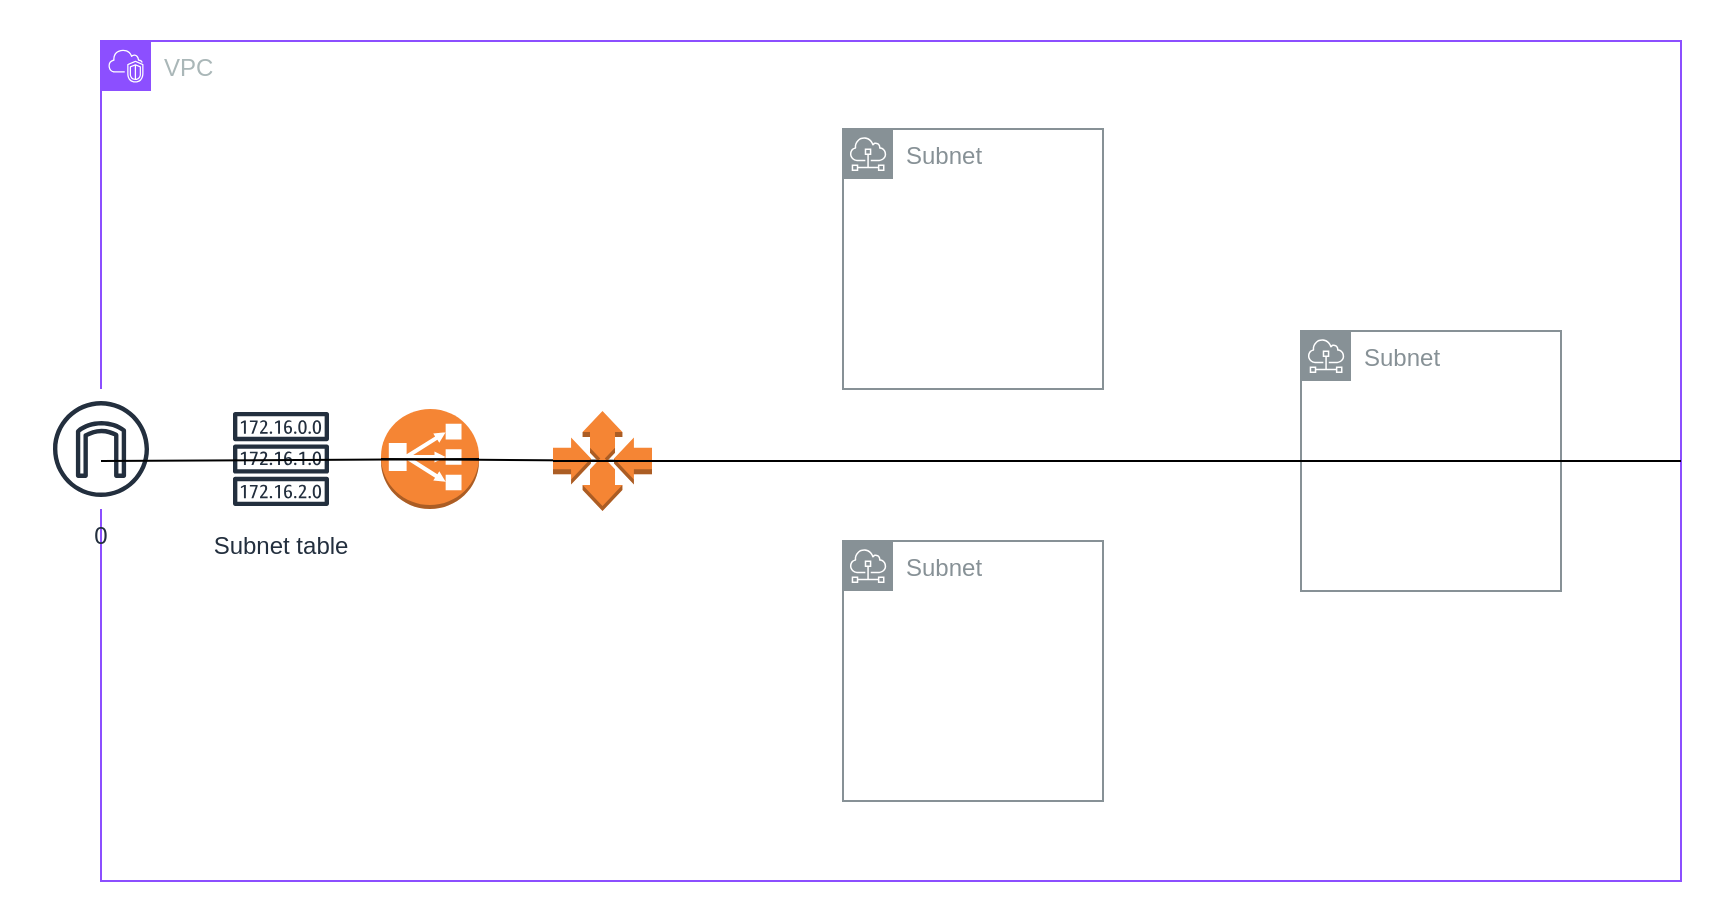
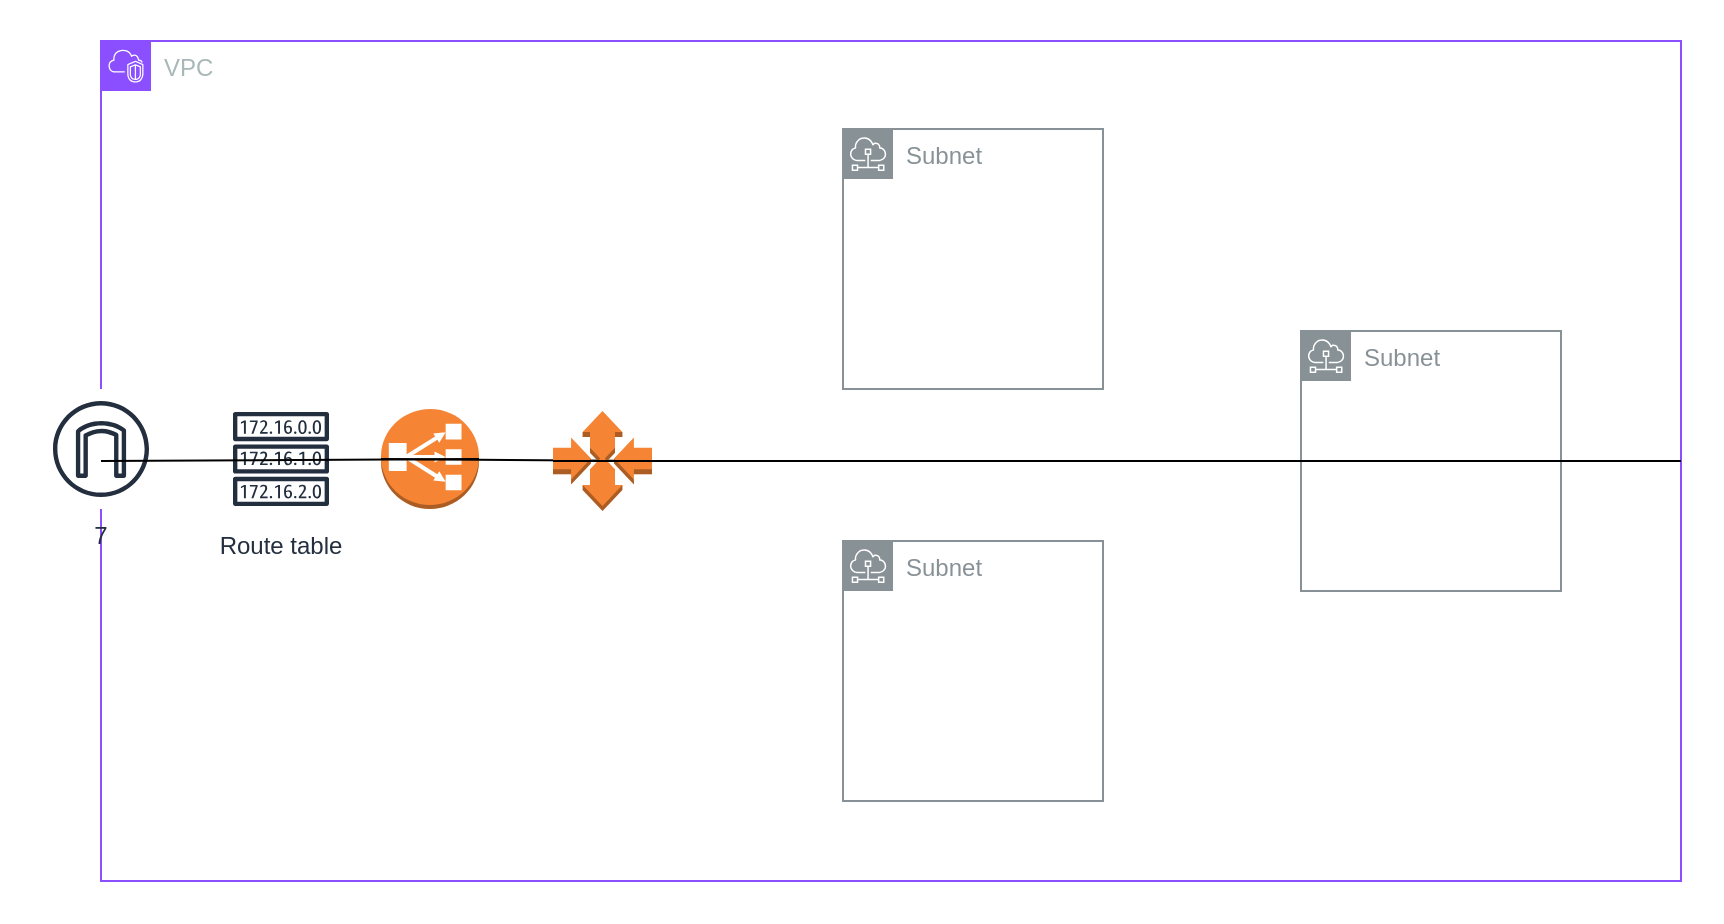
- <mxCell id="3" value="0" style="sketch=0;outlineConnect=0;fontColor=#232F3E;gradientColor=none;strokeColor=#232F3E;fillColor=#ffffff;dashed=0;verticalLabelPosition=bottom;verticalAlign=top;align=center;html=1;fontSize=12;fontStyle=0;aspect=fixed;shape=mxgraph.aws4.resourceIcon;resIcon=mxgraph.aws4.internet_gateway;" vertex="1" parent="2"><mxGeometry x="-30" y="174" width="60" height="60" as="geometry" /></mxCell>
+ <mxCell id="3" value="7" style="sketch=0;outlineConnect=0;fontColor=#232F3E;gradientColor=none;strokeColor=#232F3E;fillColor=#ffffff;dashed=0;verticalLabelPosition=bottom;verticalAlign=top;align=center;html=1;fontSize=12;fontStyle=0;aspect=fixed;shape=mxgraph.aws4.resourceIcon;resIcon=mxgraph.aws4.internet_gateway;" vertex="1" parent="2"><mxGeometry x="-30" y="174" width="60" height="60" as="geometry" /></mxCell>
- <mxCell id="4" value="Subnet table" style="sketch=0;outlineConnect=0;fontColor=#232F3E;gradientColor=none;strokeColor=#232F3E;fillColor=#ffffff;dashed=0;verticalLabelPosition=bottom;verticalAlign=top;align=center;html=1;fontSize=12;fontStyle=0;aspect=fixed;shape=mxgraph.aws4.resourceIcon;resIcon=mxgraph.aws4.route_table;" vertex="1" parent="2"><mxGeometry x="60" y="179" width="60" height="60" as="geometry" /></mxCell>
+ <mxCell id="4" value="Route table" style="sketch=0;outlineConnect=0;fontColor=#232F3E;gradientColor=none;strokeColor=#232F3E;fillColor=#ffffff;dashed=0;verticalLabelPosition=bottom;verticalAlign=top;align=center;html=1;fontSize=12;fontStyle=0;aspect=fixed;shape=mxgraph.aws4.resourceIcon;resIcon=mxgraph.aws4.route_table;" vertex="1" parent="2"><mxGeometry x="60" y="179" width="60" height="60" as="geometry" /></mxCell>
